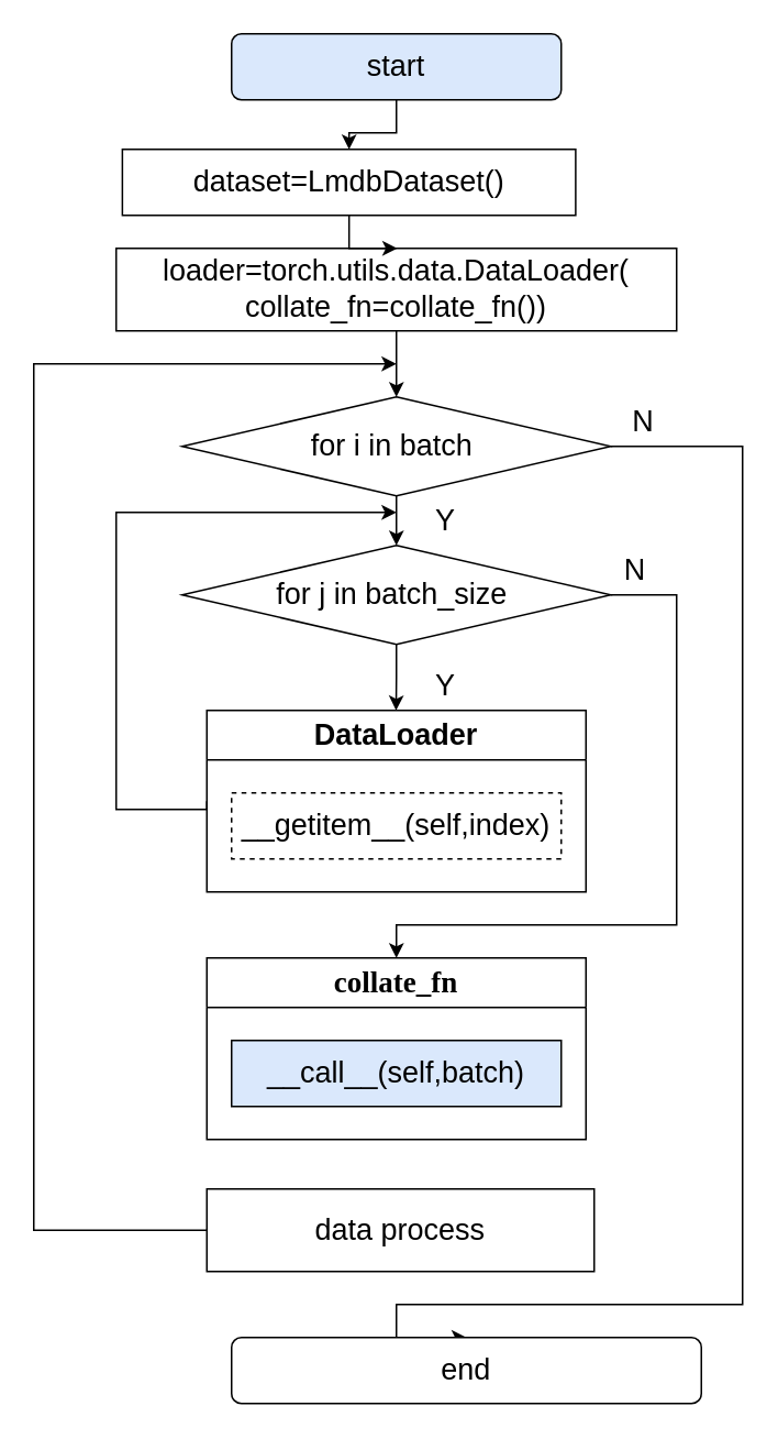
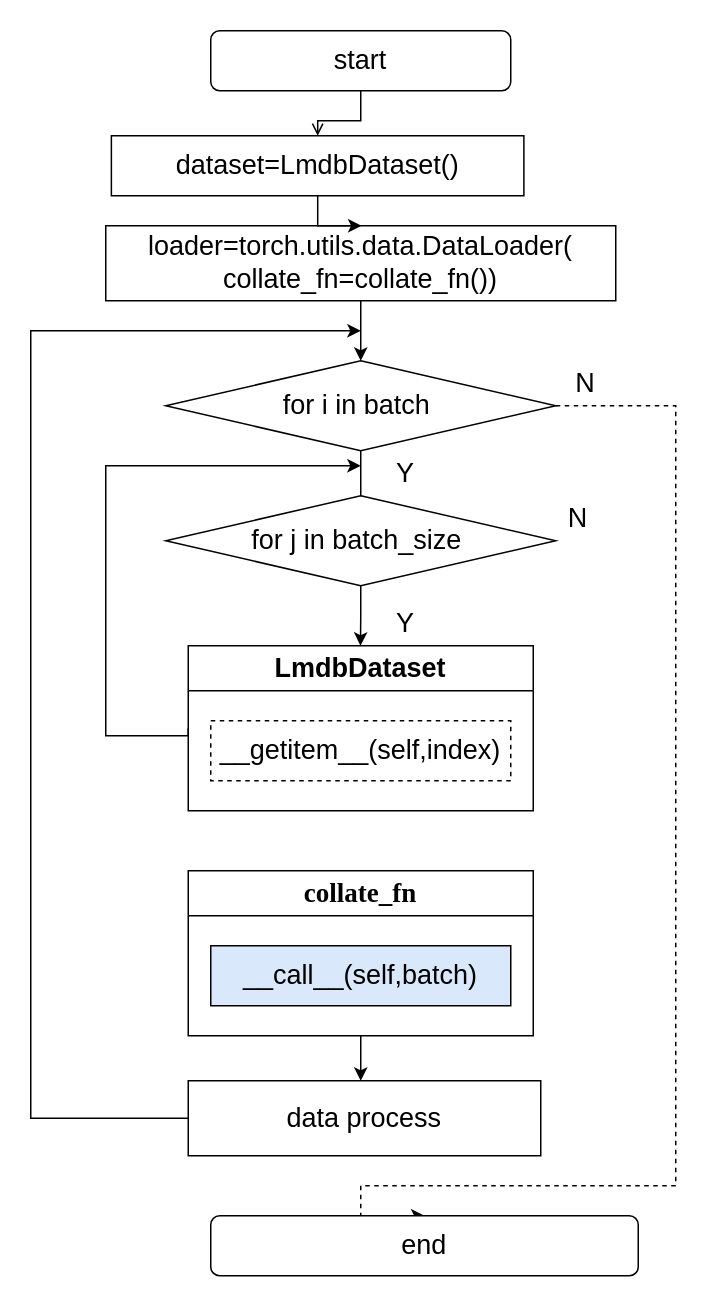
- <mxCell id="26" value="&lt;font style=&quot;font-size: 18px;&quot;&gt;start&lt;/font&gt;" style="rounded=1;whiteSpace=wrap;html=1;fillColor=#dae8fc;" vertex="1" parent="1"><mxGeometry x="140" y="20" width="200" height="40" as="geometry" /></mxCell>
+ <mxCell id="26" value="&lt;font style=&quot;font-size: 18px;&quot;&gt;start&lt;/font&gt;" style="rounded=1;whiteSpace=wrap;html=1;" vertex="1" parent="1"><mxGeometry x="140" y="20" width="200" height="40" as="geometry" /></mxCell>
- <mxCell id="25" value="" style="edgeStyle=orthogonalEdgeStyle;rounded=0;orthogonalLoop=1;jettySize=auto;html=1;" edge="1" parent="1" source="26" target="20"><mxGeometry relative="1" as="geometry" /></mxCell>
+ <mxCell id="25" value="" style="edgeStyle=orthogonalEdgeStyle;rounded=0;orthogonalLoop=1;jettySize=auto;html=1;endArrow=open;" edge="1" parent="1" source="26" target="20"><mxGeometry relative="1" as="geometry" /></mxCell>
- <mxCell id="10" value="" style="edgeStyle=orthogonalEdgeStyle;rounded=0;orthogonalLoop=1;jettySize=auto;html=1;" parent="1" source="12" target="15" edge="1"><mxGeometry relative="1" as="geometry" /></mxCell>
+ <mxCell id="10" value="" style="edgeStyle=orthogonalEdgeStyle;rounded=0;orthogonalLoop=1;jettySize=auto;html=1;endArrow=none;" parent="1" source="12" target="15" edge="1"><mxGeometry relative="1" as="geometry" /></mxCell>
- <mxCell id="3" value="&lt;font style=&quot;font-size: 18px;&quot;&gt;DataLoader&lt;/font&gt;" style="swimlane;whiteSpace=wrap;html=1;startSize=30;" parent="1" vertex="1"><mxGeometry x="125" y="430" width="230" height="110" as="geometry" /></mxCell>
+ <mxCell id="3" value="&lt;font style=&quot;font-size: 18px;&quot;&gt;LmdbDataset&lt;/font&gt;" style="swimlane;whiteSpace=wrap;html=1;startSize=30;" parent="1" vertex="1"><mxGeometry x="125" y="430" width="230" height="110" as="geometry" /></mxCell>
- <mxCell id="14" style="edgeStyle=orthogonalEdgeStyle;rounded=0;orthogonalLoop=1;jettySize=auto;html=1;exitX=1;exitY=0.5;exitDx=0;exitDy=0;entryX=0.5;entryY=0;entryDx=0;entryDy=0;" parent="1" source="15" target="6" edge="1"><mxGeometry relative="1" as="geometry"><mxPoint x="355" y="630" as="targetPoint" /><Array as="points"><mxPoint x="410" y="360" /><mxPoint x="410" y="560" /><mxPoint x="240" y="560" /></Array></mxGeometry></mxCell>
- <mxCell id="11" style="edgeStyle=orthogonalEdgeStyle;rounded=0;orthogonalLoop=1;jettySize=auto;html=1;exitX=1;exitY=0.5;exitDx=0;exitDy=0;entryX=0.5;entryY=0;entryDx=0;entryDy=0;" parent="1" source="12" target="24" edge="1"><mxGeometry relative="1" as="geometry"><mxPoint x="470" y="800" as="targetPoint" /><Array as="points"><mxPoint x="450" y="270" /><mxPoint x="450" y="790" /><mxPoint x="240" y="790" /></Array></mxGeometry></mxCell>
+ <mxCell id="11" style="edgeStyle=orthogonalEdgeStyle;rounded=0;orthogonalLoop=1;jettySize=auto;html=1;exitX=1;exitY=0.5;exitDx=0;exitDy=0;entryX=0.5;entryY=0;entryDx=0;entryDy=0;dashed=1;" parent="1" source="12" target="24" edge="1"><mxGeometry relative="1" as="geometry"><mxPoint x="470" y="800" as="targetPoint" /><Array as="points"><mxPoint x="450" y="270" /><mxPoint x="450" y="790" /><mxPoint x="240" y="790" /></Array></mxGeometry></mxCell>
+ <mxCell id="5" value="" style="edgeStyle=orthogonalEdgeStyle;rounded=0;orthogonalLoop=1;jettySize=auto;html=1;" parent="1" source="6" target="22" edge="1"><mxGeometry relative="1" as="geometry"><Array as="points"><mxPoint x="242" y="690" /><mxPoint x="242" y="690" /></Array></mxGeometry></mxCell>
